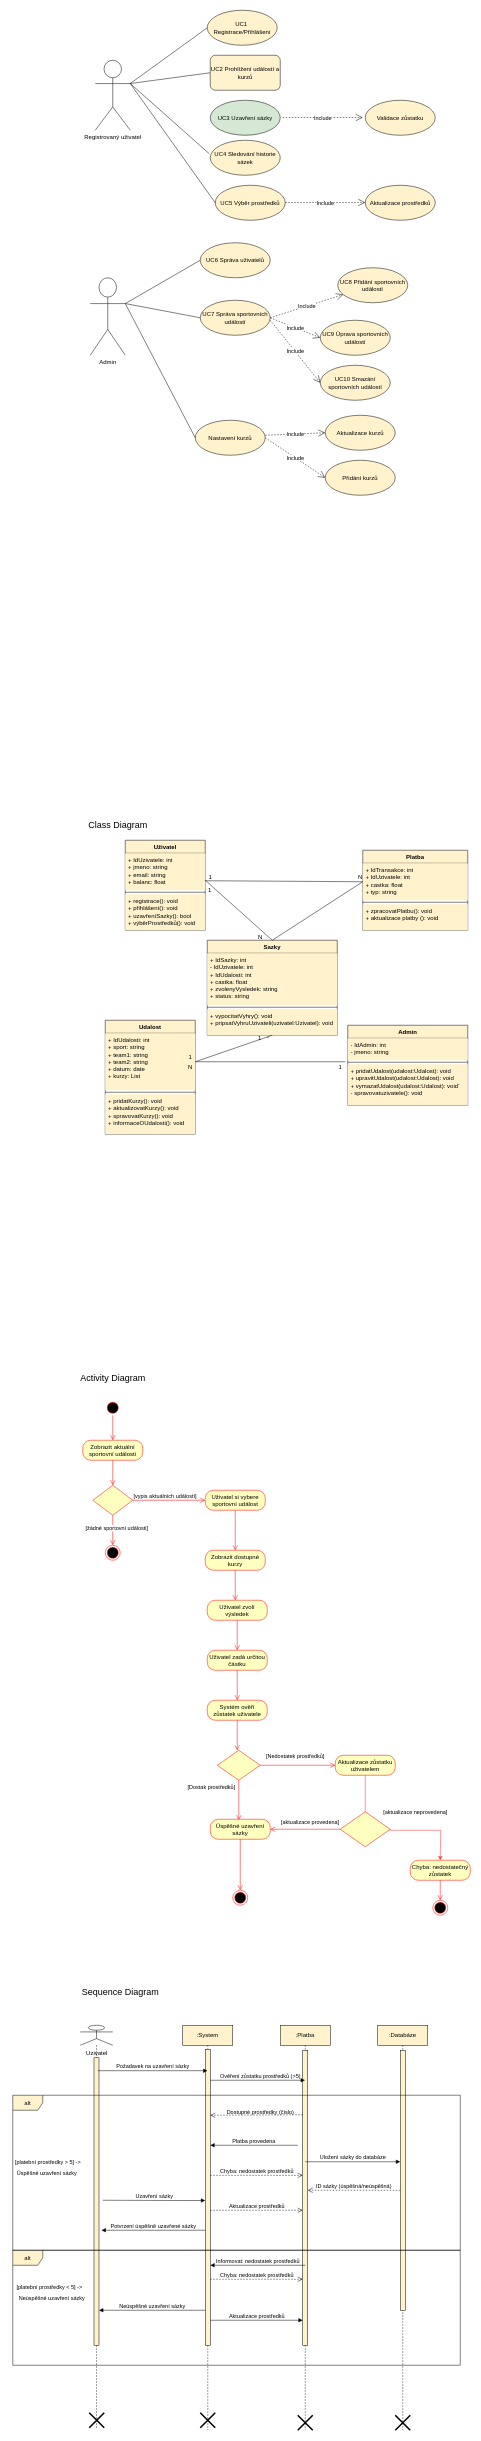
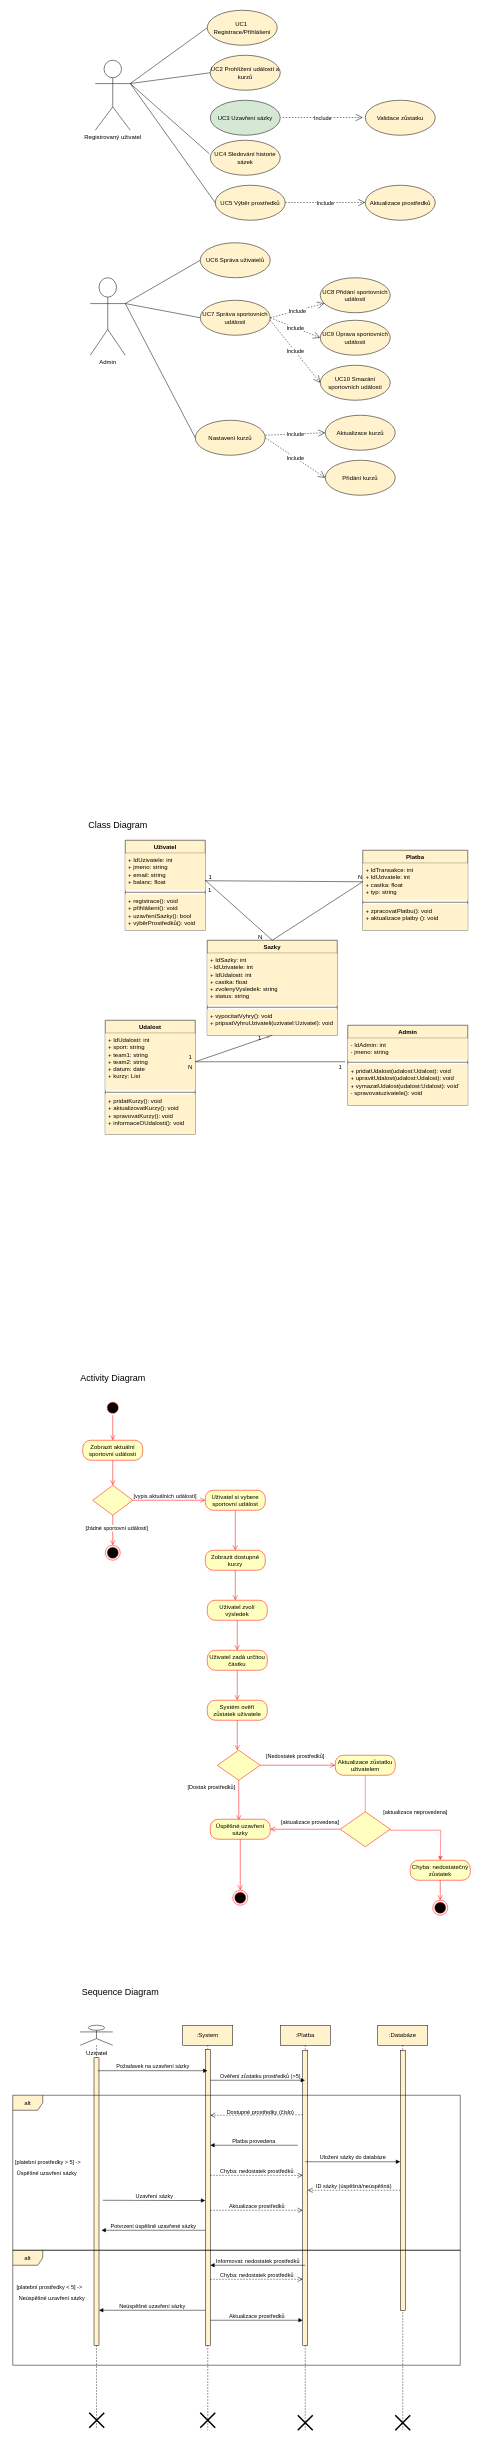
- <mxCell id="6" value="UC2 Prohlížení událostí a kurzů" style="whiteSpace=wrap;html=1;fillColor=#FFF2CC;rounded=1;" parent="1" vertex="1"><mxGeometry x="420" y="110" width="140" height="70" as="geometry" /></mxCell>
+ <mxCell id="6" value="UC2 Prohlížení událostí a kurzů" style="ellipse;whiteSpace=wrap;html=1;fillColor=#FFF2CC;" parent="1" vertex="1"><mxGeometry x="420" y="110" width="140" height="70" as="geometry" /></mxCell>
- <mxCell id="19" value="UC8 Přidání sportovních událostí" style="ellipse;whiteSpace=wrap;html=1;fillColor=#FFF2CC;" parent="1" vertex="1"><mxGeometry x="675" y="535" width="140" height="70" as="geometry" /></mxCell>
+ <mxCell id="19" value="UC8 Přidání sportovních událostí" style="ellipse;whiteSpace=wrap;html=1;fillColor=#FFF2CC;" parent="1" vertex="1"><mxGeometry x="640" y="555" width="140" height="70" as="geometry" /></mxCell>
